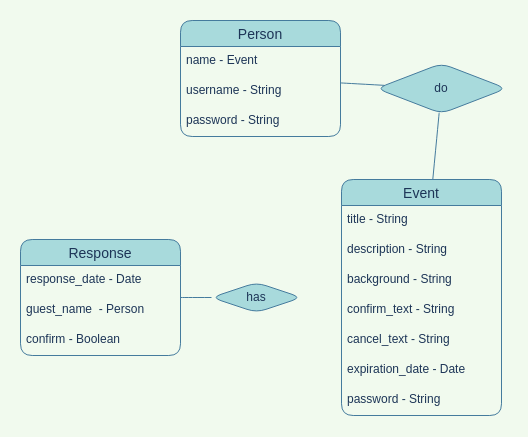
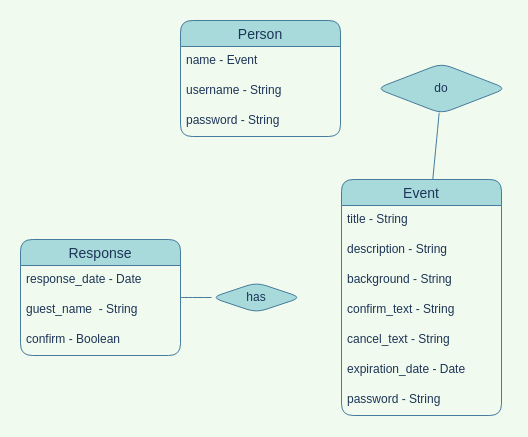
- <mxCell id="19" value="" style="endArrow=none;html=1;labelBackgroundColor=#F1FAEE;strokeColor=#457B9D;fontColor=#1D3557;curved=1;" edge="1" parent="1" source="2" target="18"><mxGeometry relative="1" as="geometry"><mxPoint x="331" y="149" as="sourcePoint" /><mxPoint x="491" y="149" as="targetPoint" /></mxGeometry></mxCell>
- <mxCell id="16" value="guest_name  - Person" style="text;strokeColor=none;fillColor=none;spacingLeft=4;spacingRight=4;overflow=hidden;rotatable=0;points=[[0,0.5],[1,0.5]];portConstraint=eastwest;fontSize=12;fontColor=#1D3557;rounded=1;" vertex="1" parent="14"><mxGeometry y="56" width="160" height="30" as="geometry" /></mxCell>
+ <mxCell id="16" value="guest_name  - String" style="text;strokeColor=none;fillColor=none;spacingLeft=4;spacingRight=4;overflow=hidden;rotatable=0;points=[[0,0.5],[1,0.5]];portConstraint=eastwest;fontSize=12;fontColor=#1D3557;rounded=1;" vertex="1" parent="14"><mxGeometry y="56" width="160" height="30" as="geometry" /></mxCell>
